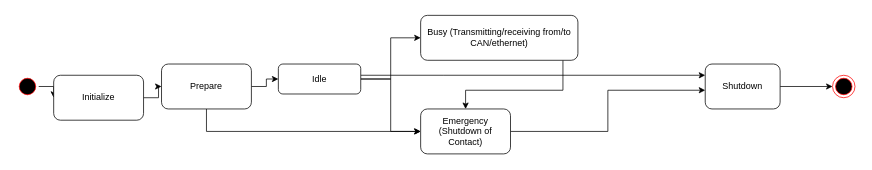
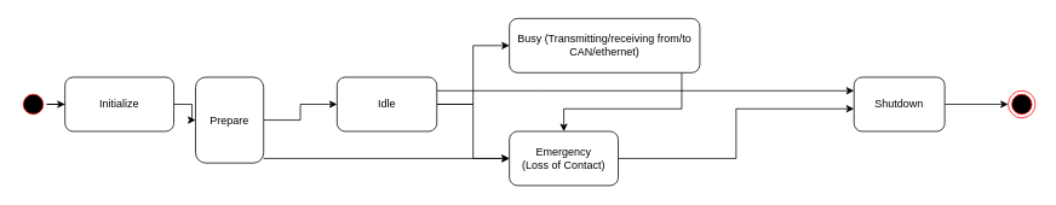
- <mxCell id="11" value="Idle" style="rounded=1;whiteSpace=wrap;html=1;" vertex="1" parent="1"><mxGeometry x="370" y="85" width="110" height="40" as="geometry" /></mxCell>
+ <mxCell id="11" value="Idle" style="rounded=1;whiteSpace=wrap;html=1;" vertex="1" parent="1"><mxGeometry x="370" y="85" width="110" height="60" as="geometry" /></mxCell>
- <mxCell id="7" value="Prepare" style="rounded=1;whiteSpace=wrap;html=1;" vertex="1" parent="1"><mxGeometry x="214" y="85" width="120" height="60" as="geometry" /></mxCell>
+ <mxCell id="7" value="Prepare" style="rounded=1;whiteSpace=wrap;html=1;" vertex="1" parent="1"><mxGeometry x="214" y="85" width="75" height="95" as="geometry" /></mxCell>
- <mxCell id="14" value="Initialize" style="rounded=1;whiteSpace=wrap;html=1;" vertex="1" parent="1"><mxGeometry x="70" y="100" width="120" height="60" as="geometry" /></mxCell>
+ <mxCell id="14" value="Initialize" style="rounded=1;whiteSpace=wrap;html=1;" vertex="1" parent="1"><mxGeometry x="70" y="85" width="120" height="60" as="geometry" /></mxCell>
- <mxCell id="16" value="Emergency &lt;br&gt;(Shutdown of Contact)" style="rounded=1;whiteSpace=wrap;html=1;" vertex="1" parent="1"><mxGeometry x="560" y="145" width="120" height="60" as="geometry" /></mxCell>
+ <mxCell id="16" value="Emergency &lt;br&gt;(Loss of Contact)" style="rounded=1;whiteSpace=wrap;html=1;" vertex="1" parent="1"><mxGeometry x="560" y="145" width="120" height="60" as="geometry" /></mxCell>
